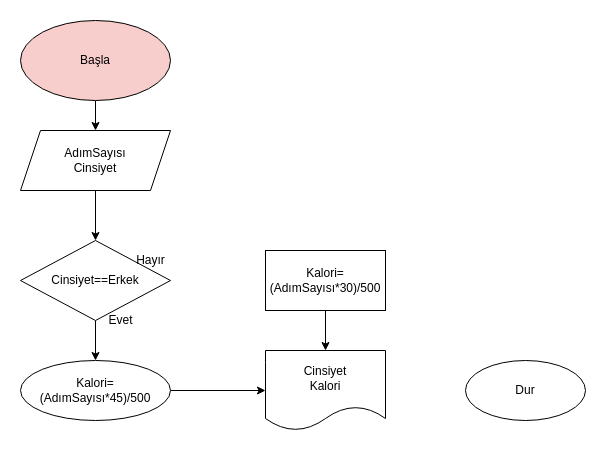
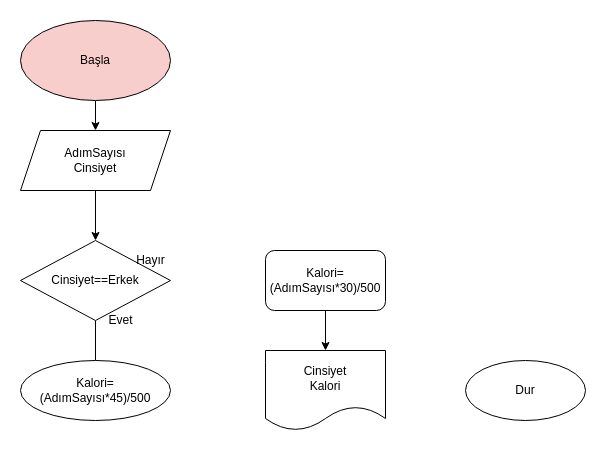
- <mxCell id="13" value="Kalori=(AdımSayısı*30)/500" style="whiteSpace=wrap;html=1;" vertex="1" parent="1"><mxGeometry x="265" y="250" width="120" height="60" as="geometry" /></mxCell>
+ <mxCell id="13" value="Kalori=(AdımSayısı*30)/500" style="whiteSpace=wrap;html=1;rounded=1;" vertex="1" parent="1"><mxGeometry x="265" y="250" width="120" height="60" as="geometry" /></mxCell>
- <mxCell id="6" value="" style="edgeStyle=orthogonalEdgeStyle;rounded=0;orthogonalLoop=1;jettySize=auto;html=1;" edge="1" parent="1" source="7" target="9"><mxGeometry relative="1" as="geometry" /></mxCell>
+ <mxCell id="6" value="" style="edgeStyle=orthogonalEdgeStyle;rounded=0;orthogonalLoop=1;jettySize=auto;html=1;endArrow=none;" edge="1" parent="1" source="7" target="9"><mxGeometry relative="1" as="geometry" /></mxCell>
- <mxCell id="8" value="" style="edgeStyle=orthogonalEdgeStyle;rounded=0;orthogonalLoop=1;jettySize=auto;html=1;" edge="1" parent="1" source="9" target="14"><mxGeometry relative="1" as="geometry" /></mxCell>
